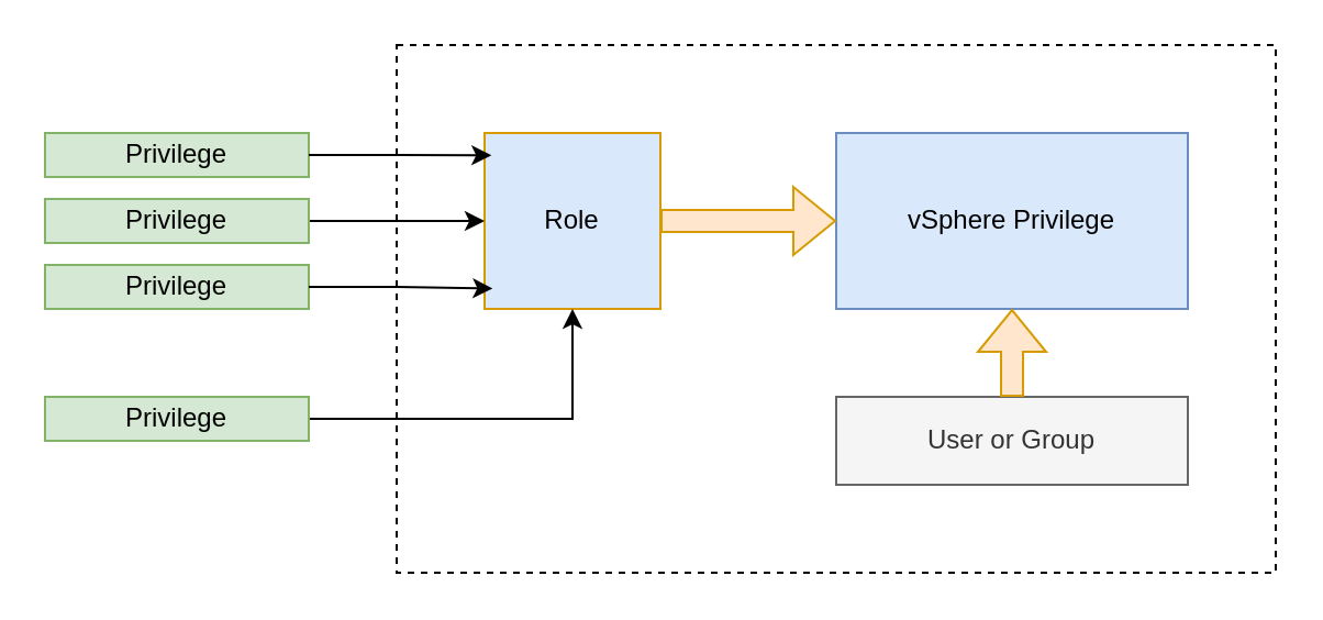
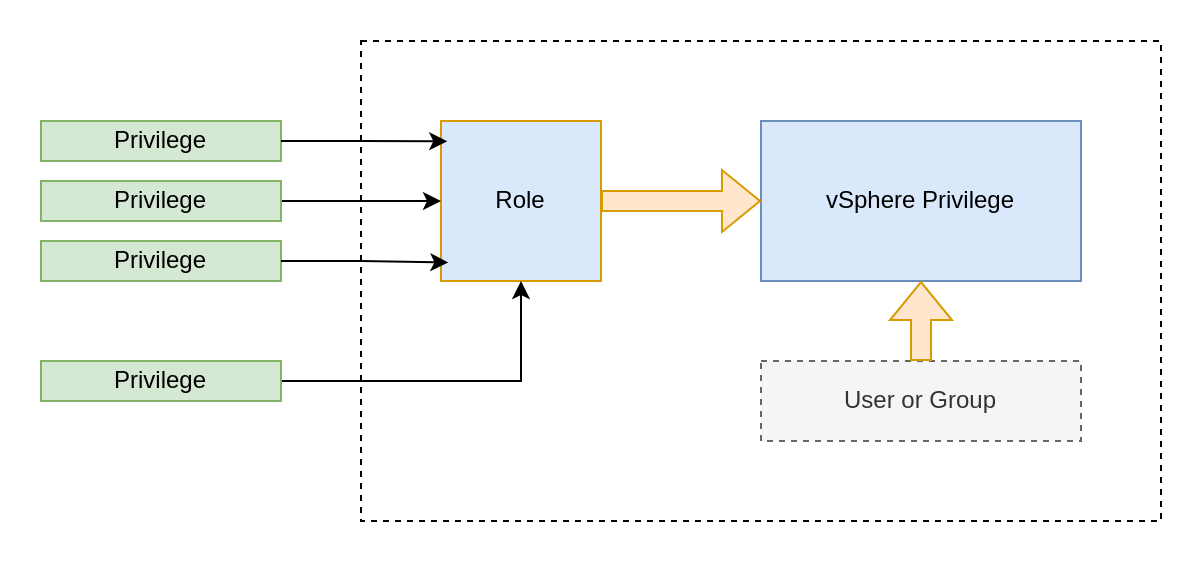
- <mxCell id="15" value="User or Group" style="rounded=0;whiteSpace=wrap;html=1;fillColor=#f5f5f5;fontColor=#333333;strokeColor=#666666;" vertex="1" parent="1"><mxGeometry x="380" y="180" width="160" height="40" as="geometry" /></mxCell>
+ <mxCell id="15" value="User or Group" style="rounded=0;whiteSpace=wrap;html=1;fillColor=#f5f5f5;fontColor=#333333;strokeColor=#666666;dashed=1;" vertex="1" parent="1"><mxGeometry x="380" y="180" width="160" height="40" as="geometry" /></mxCell>
